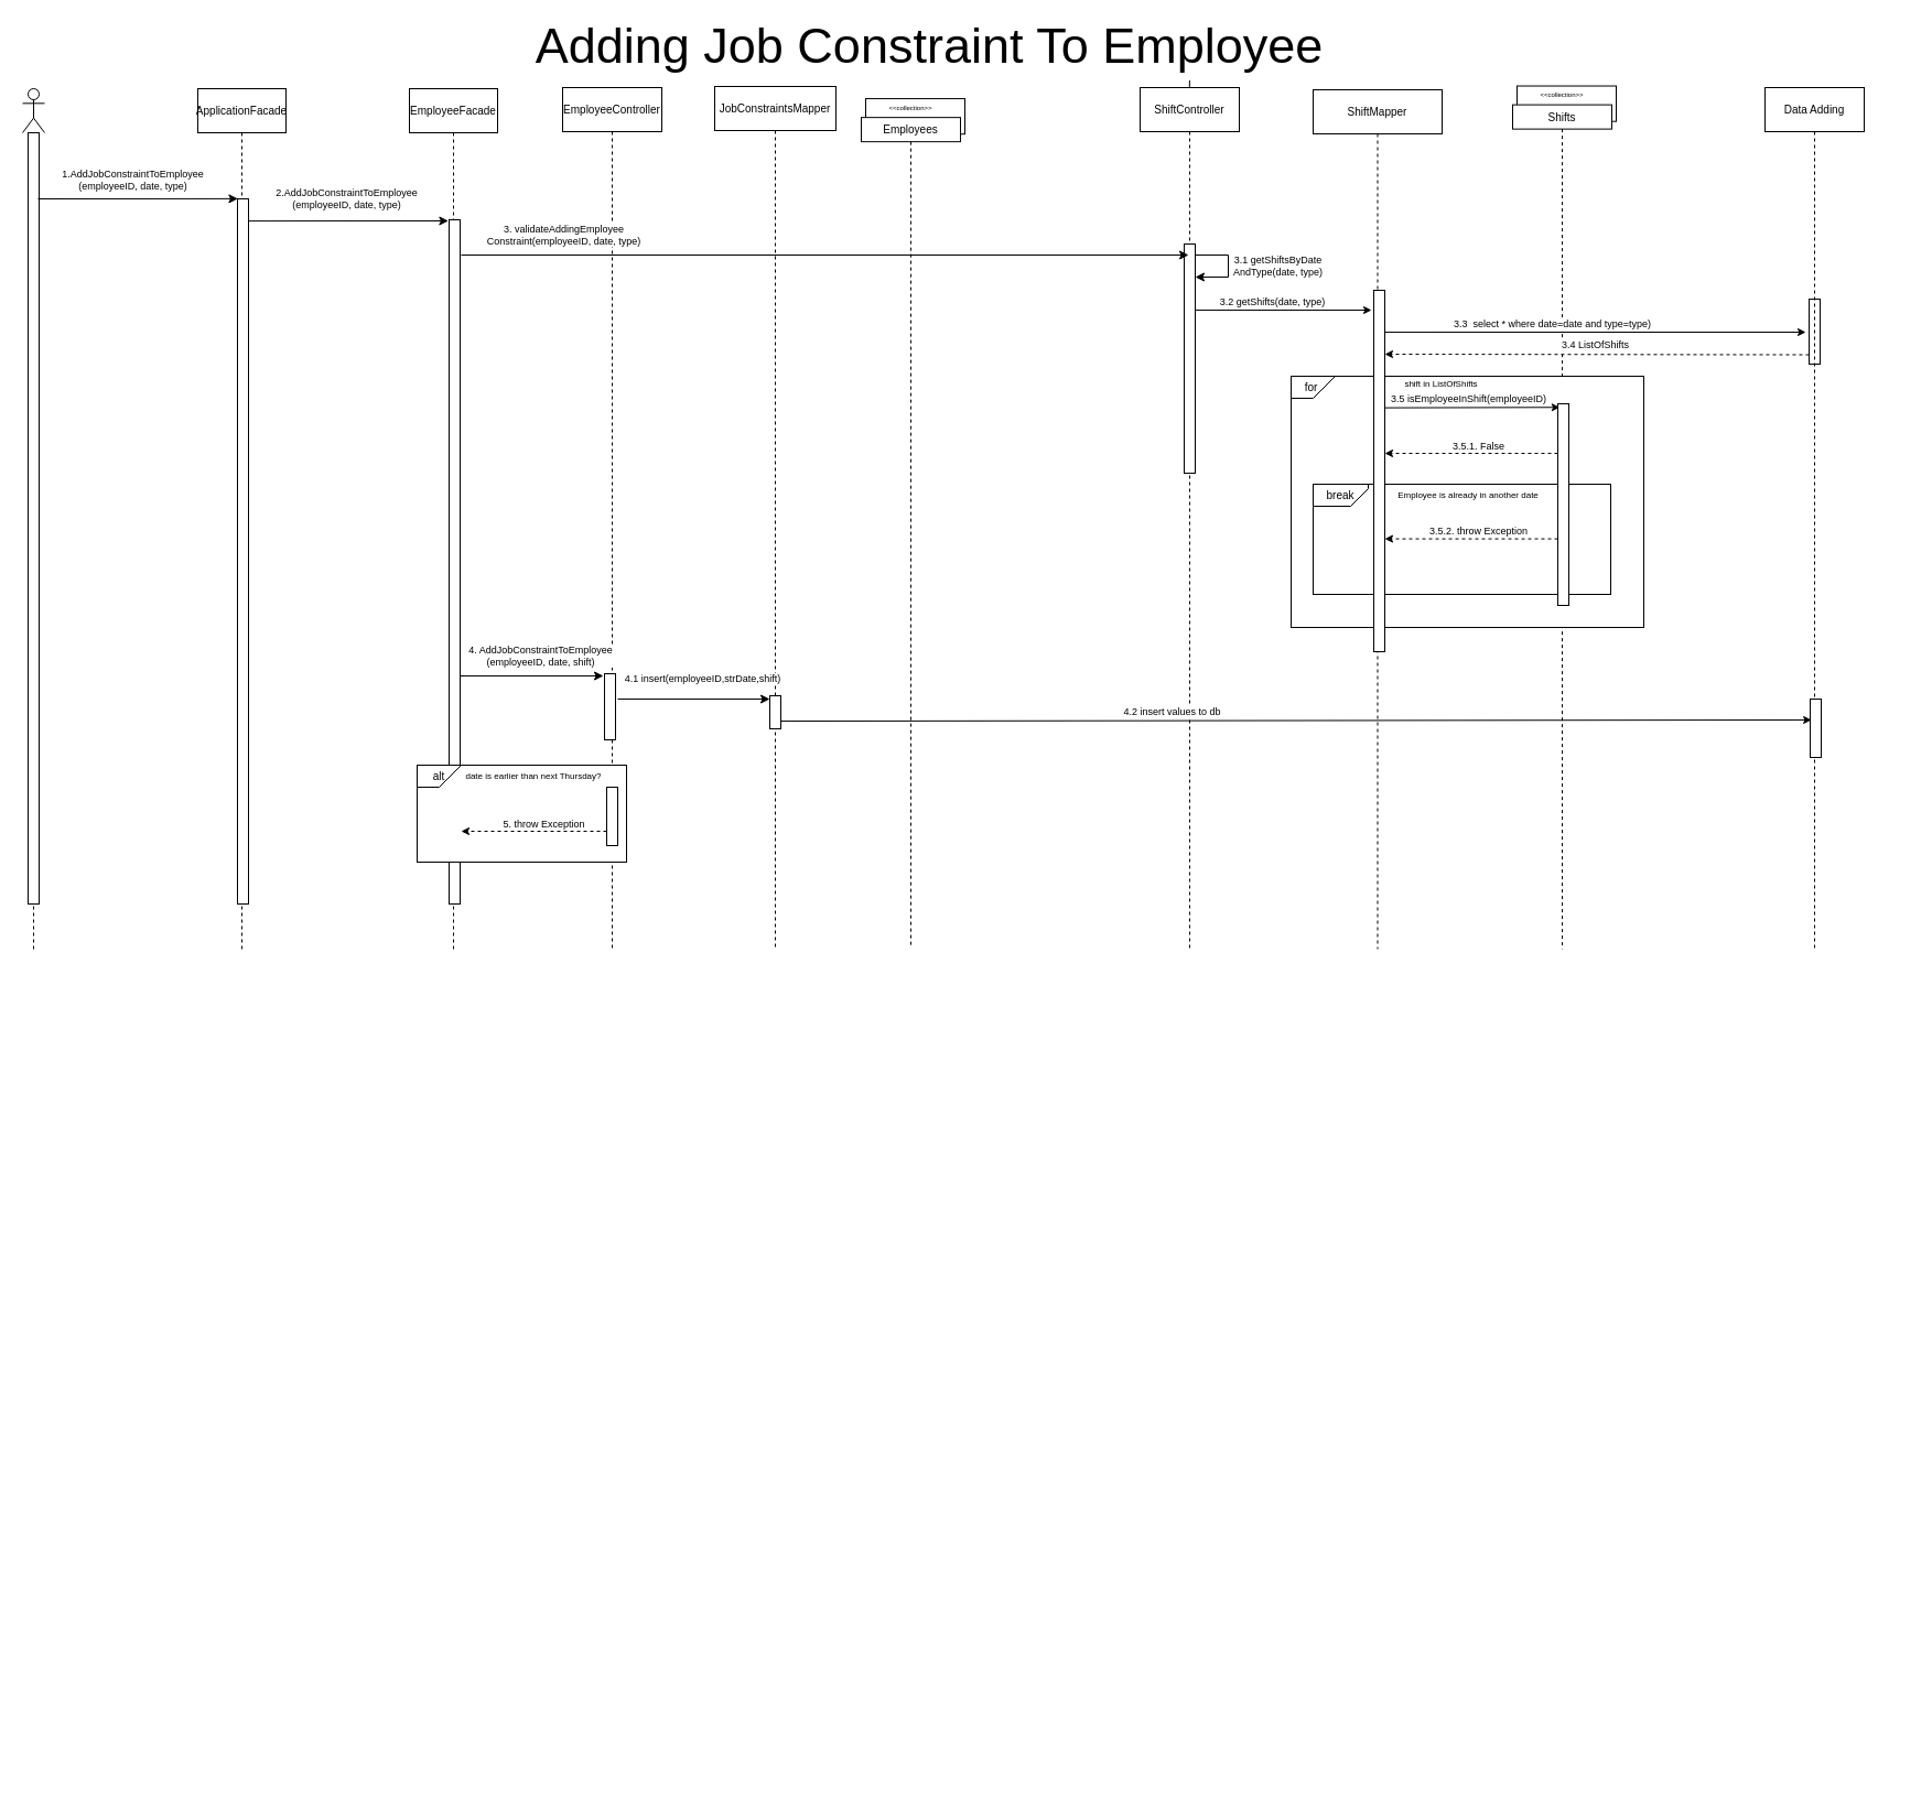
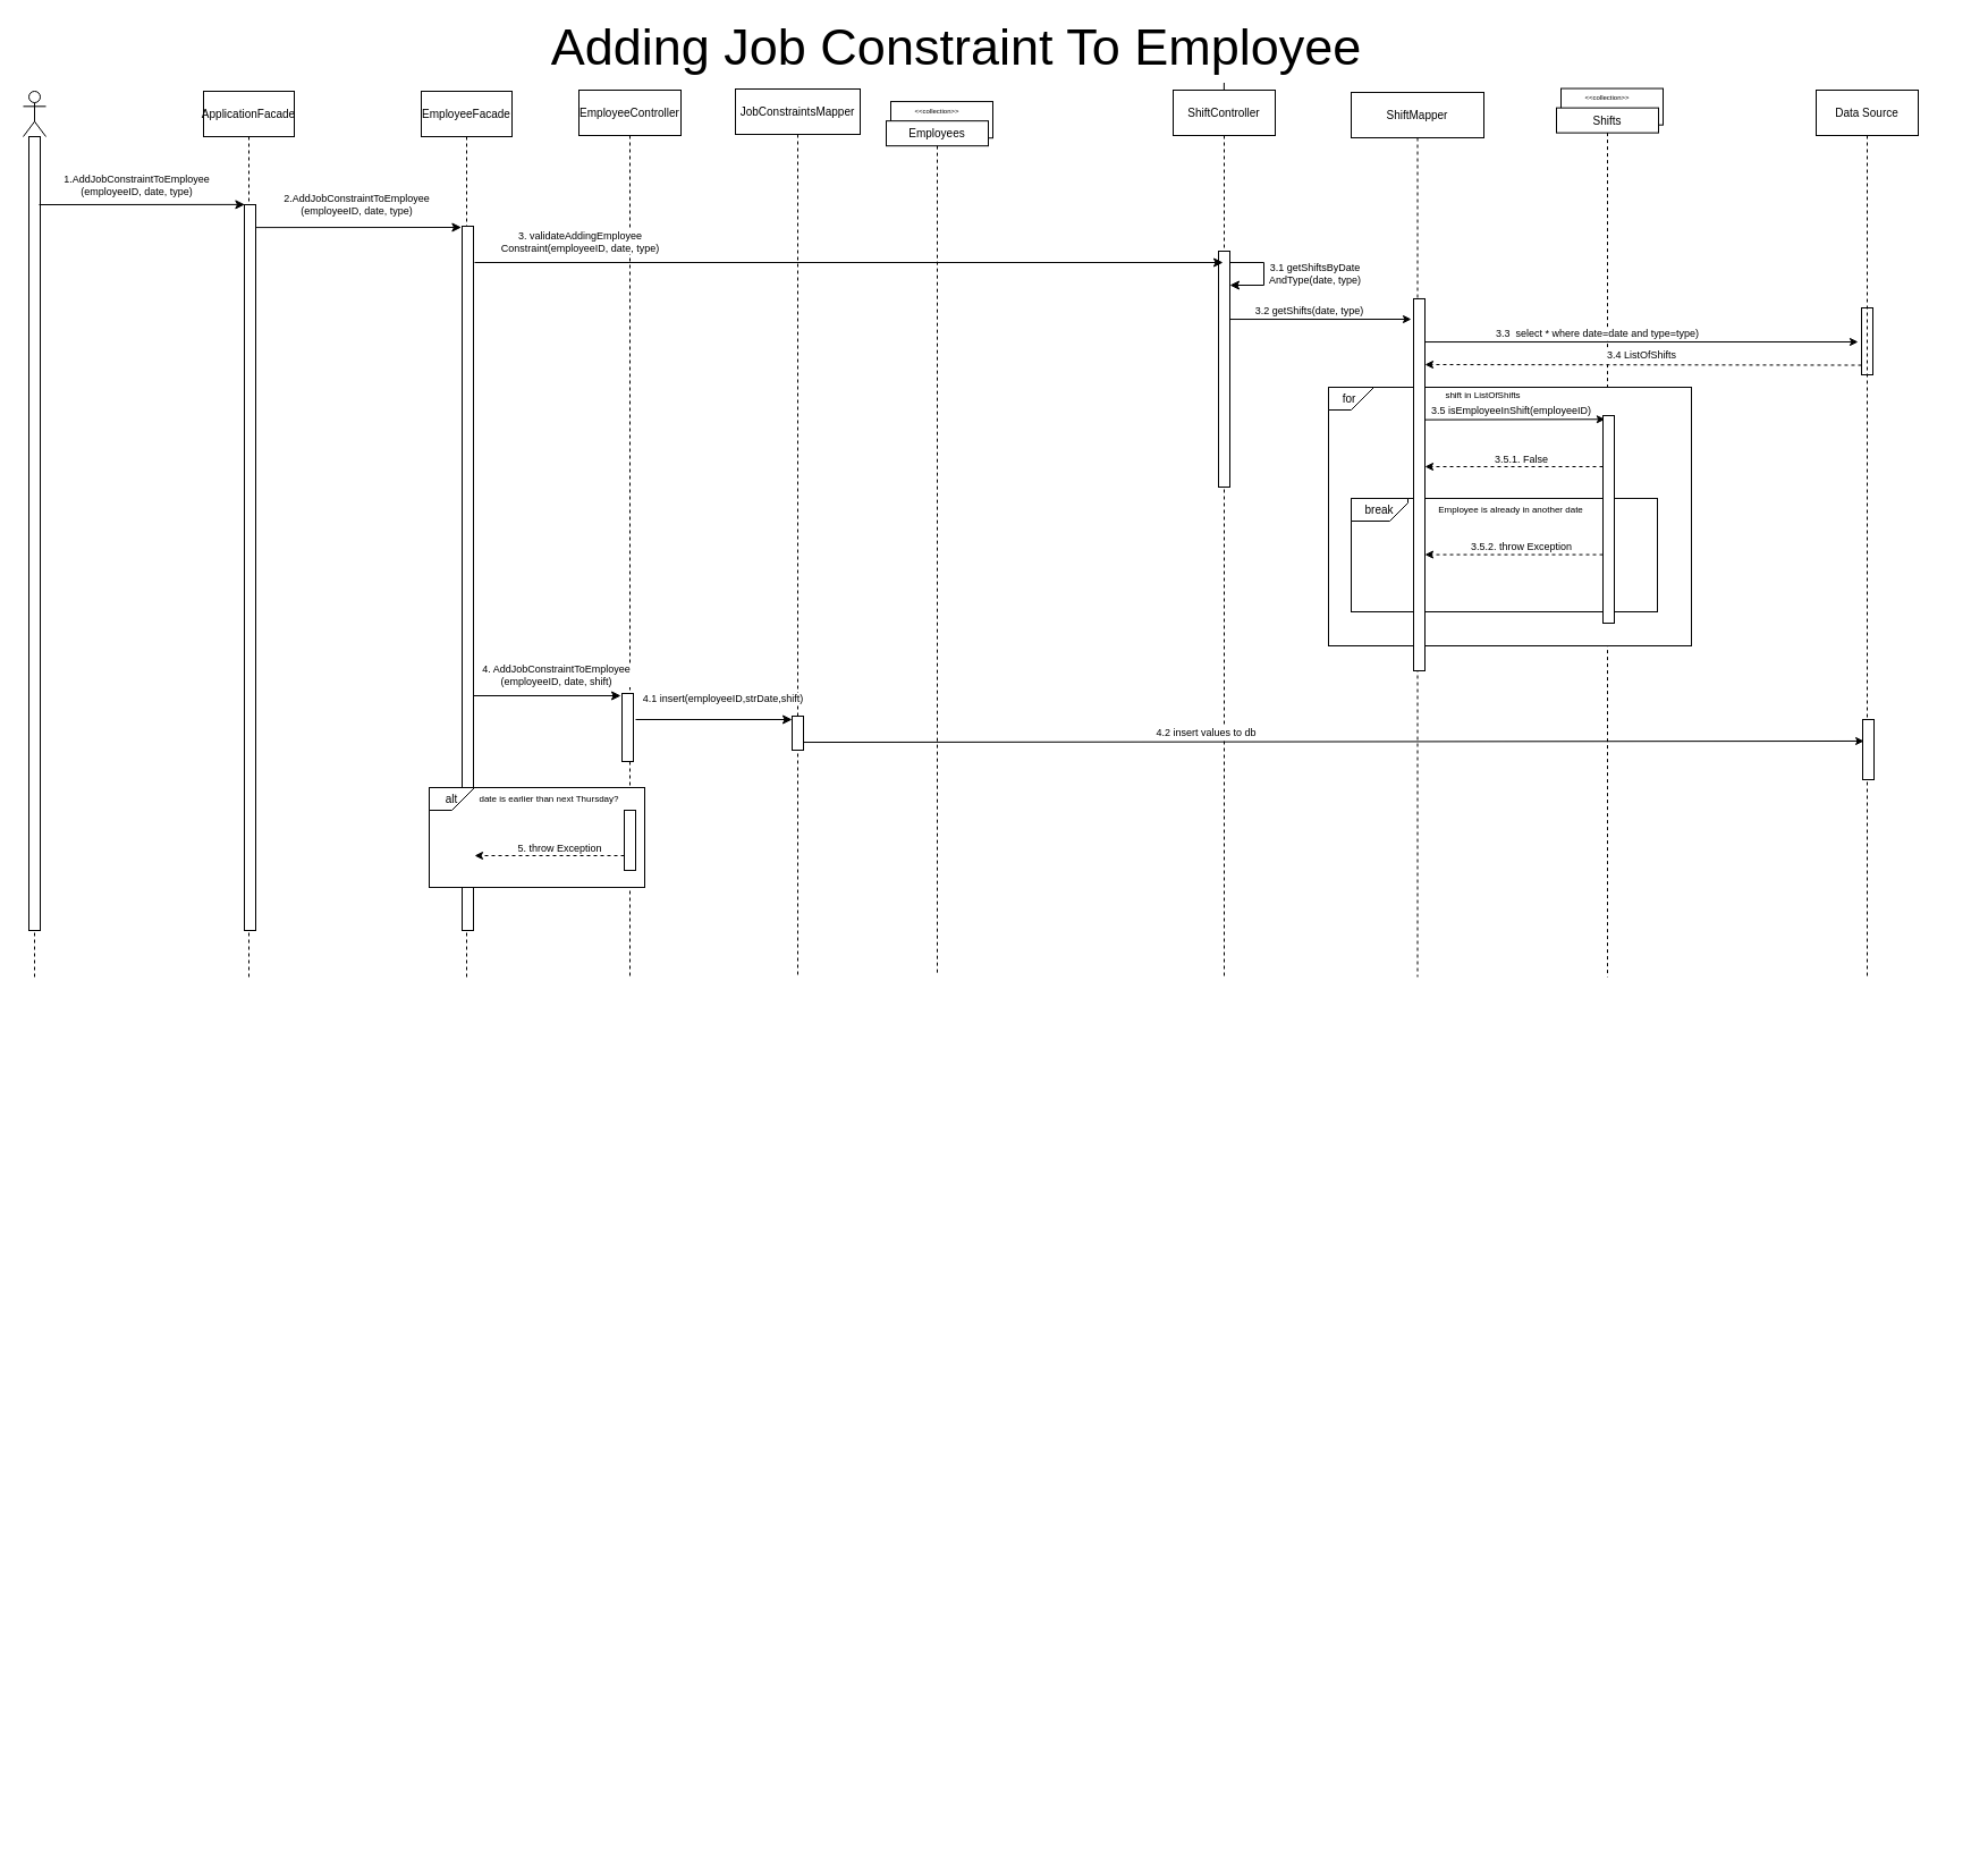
- <mxCell id="42" value="Data Adding" style="shape=umlLifeline;perimeter=lifelinePerimeter;container=1;collapsible=0;recursiveResize=0;rounded=0;shadow=0;strokeWidth=1;fontSize=10;" vertex="1" parent="1"><mxGeometry x="1601" y="78" width="90" height="782" as="geometry" /></mxCell>
+ <mxCell id="42" value="Data Source" style="shape=umlLifeline;perimeter=lifelinePerimeter;container=1;collapsible=0;recursiveResize=0;rounded=0;shadow=0;strokeWidth=1;fontSize=10;" vertex="1" parent="1"><mxGeometry x="1601" y="78" width="90" height="782" as="geometry" /></mxCell>
